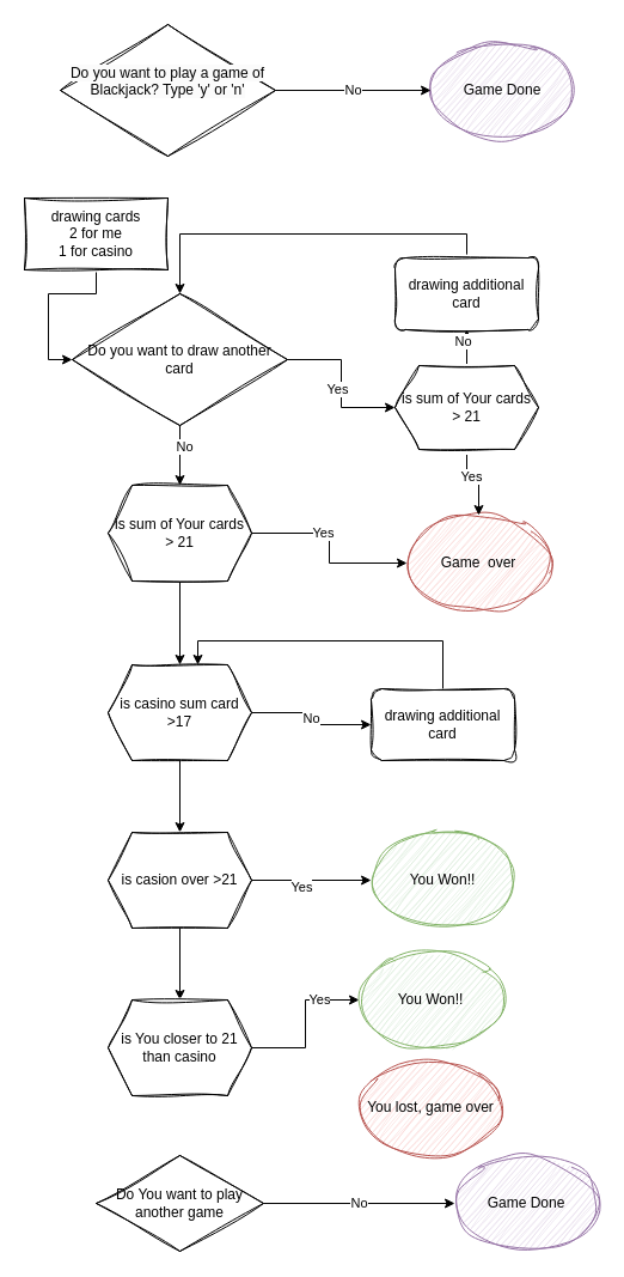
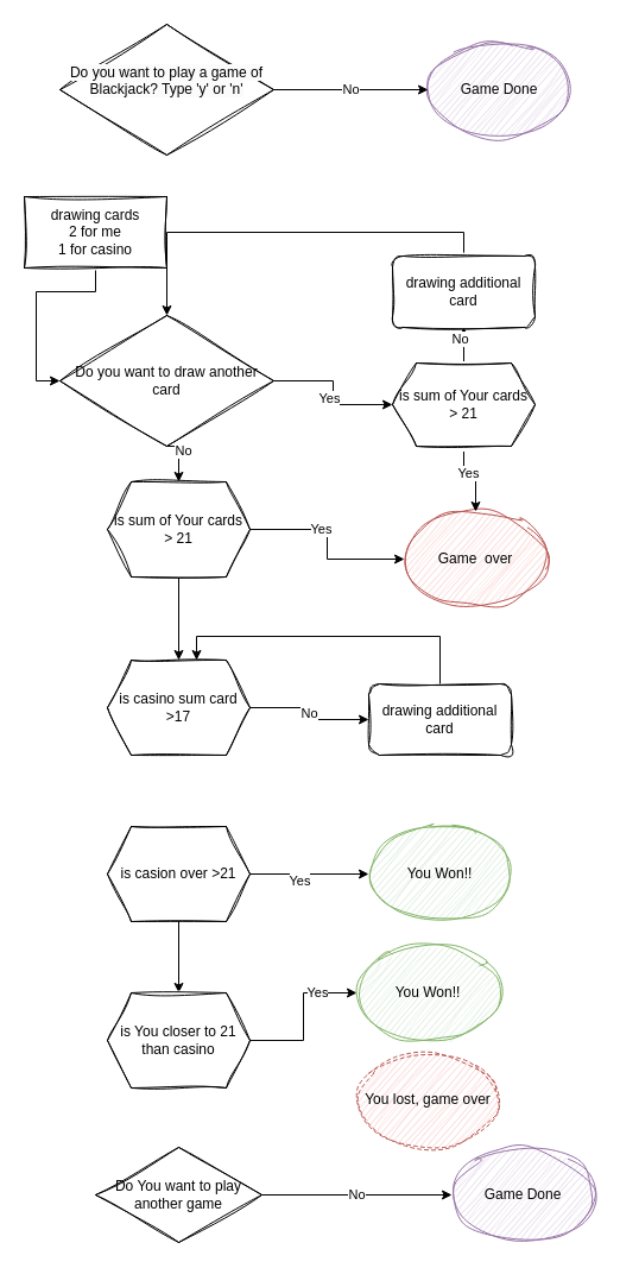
- <mxCell id="38" value="Do you want to draw another card" style="rhombus;whiteSpace=wrap;html=1;rounded=0;sketch=1;curveFitting=1;jiggle=2;" vertex="1" parent="1"><mxGeometry x="60" y="245" width="180" height="110" as="geometry" /></mxCell>
+ <mxCell id="38" value="Do you want to draw another card" style="rhombus;whiteSpace=wrap;html=1;rounded=0;sketch=1;curveFitting=1;jiggle=2;" vertex="1" parent="1"><mxGeometry x="50" y="265" width="180" height="110" as="geometry" /></mxCell>
- <mxCell id="18" style="edgeStyle=orthogonalEdgeStyle;rounded=0;orthogonalLoop=1;jettySize=auto;html=1;exitX=0.5;exitY=1;exitDx=0;exitDy=0;entryX=0.5;entryY=0;entryDx=0;entryDy=0;" edge="1" parent="1" source="19" target="25"><mxGeometry relative="1" as="geometry" /></mxCell>
- <mxCell id="31" value="You lost, game over" style="ellipse;whiteSpace=wrap;html=1;fillColor=#f8cecc;strokeColor=#b85450;sketch=1;curveFitting=1;jiggle=2;" vertex="1" parent="1"><mxGeometry x="300" y="885" width="120" height="80" as="geometry" /></mxCell>
+ <mxCell id="31" value="You lost, game over" style="ellipse;whiteSpace=wrap;html=1;fillColor=#f8cecc;strokeColor=#b85450;sketch=1;curveFitting=1;jiggle=2;dashed=1;" vertex="1" parent="1"><mxGeometry x="300" y="885" width="120" height="80" as="geometry" /></mxCell>
